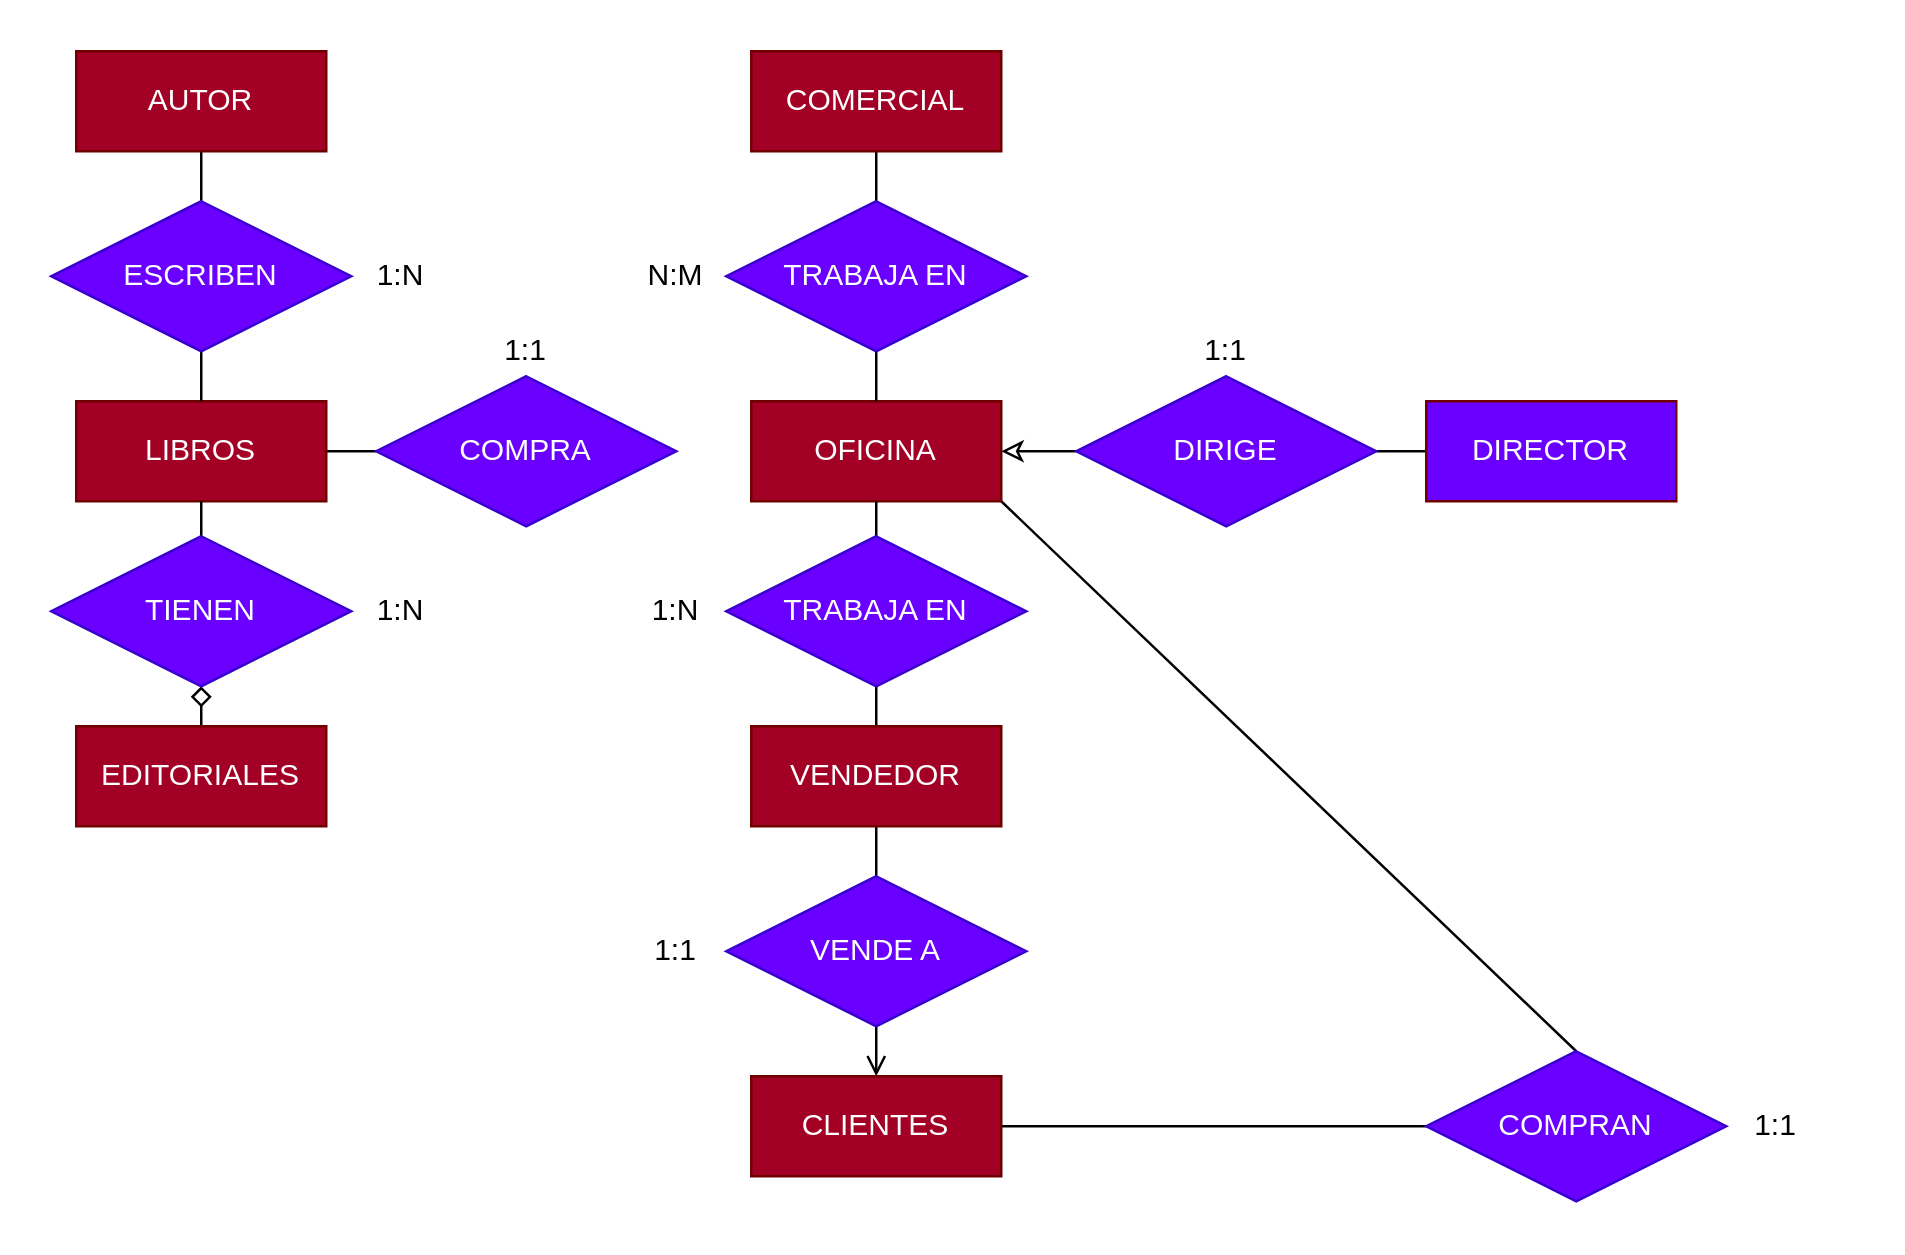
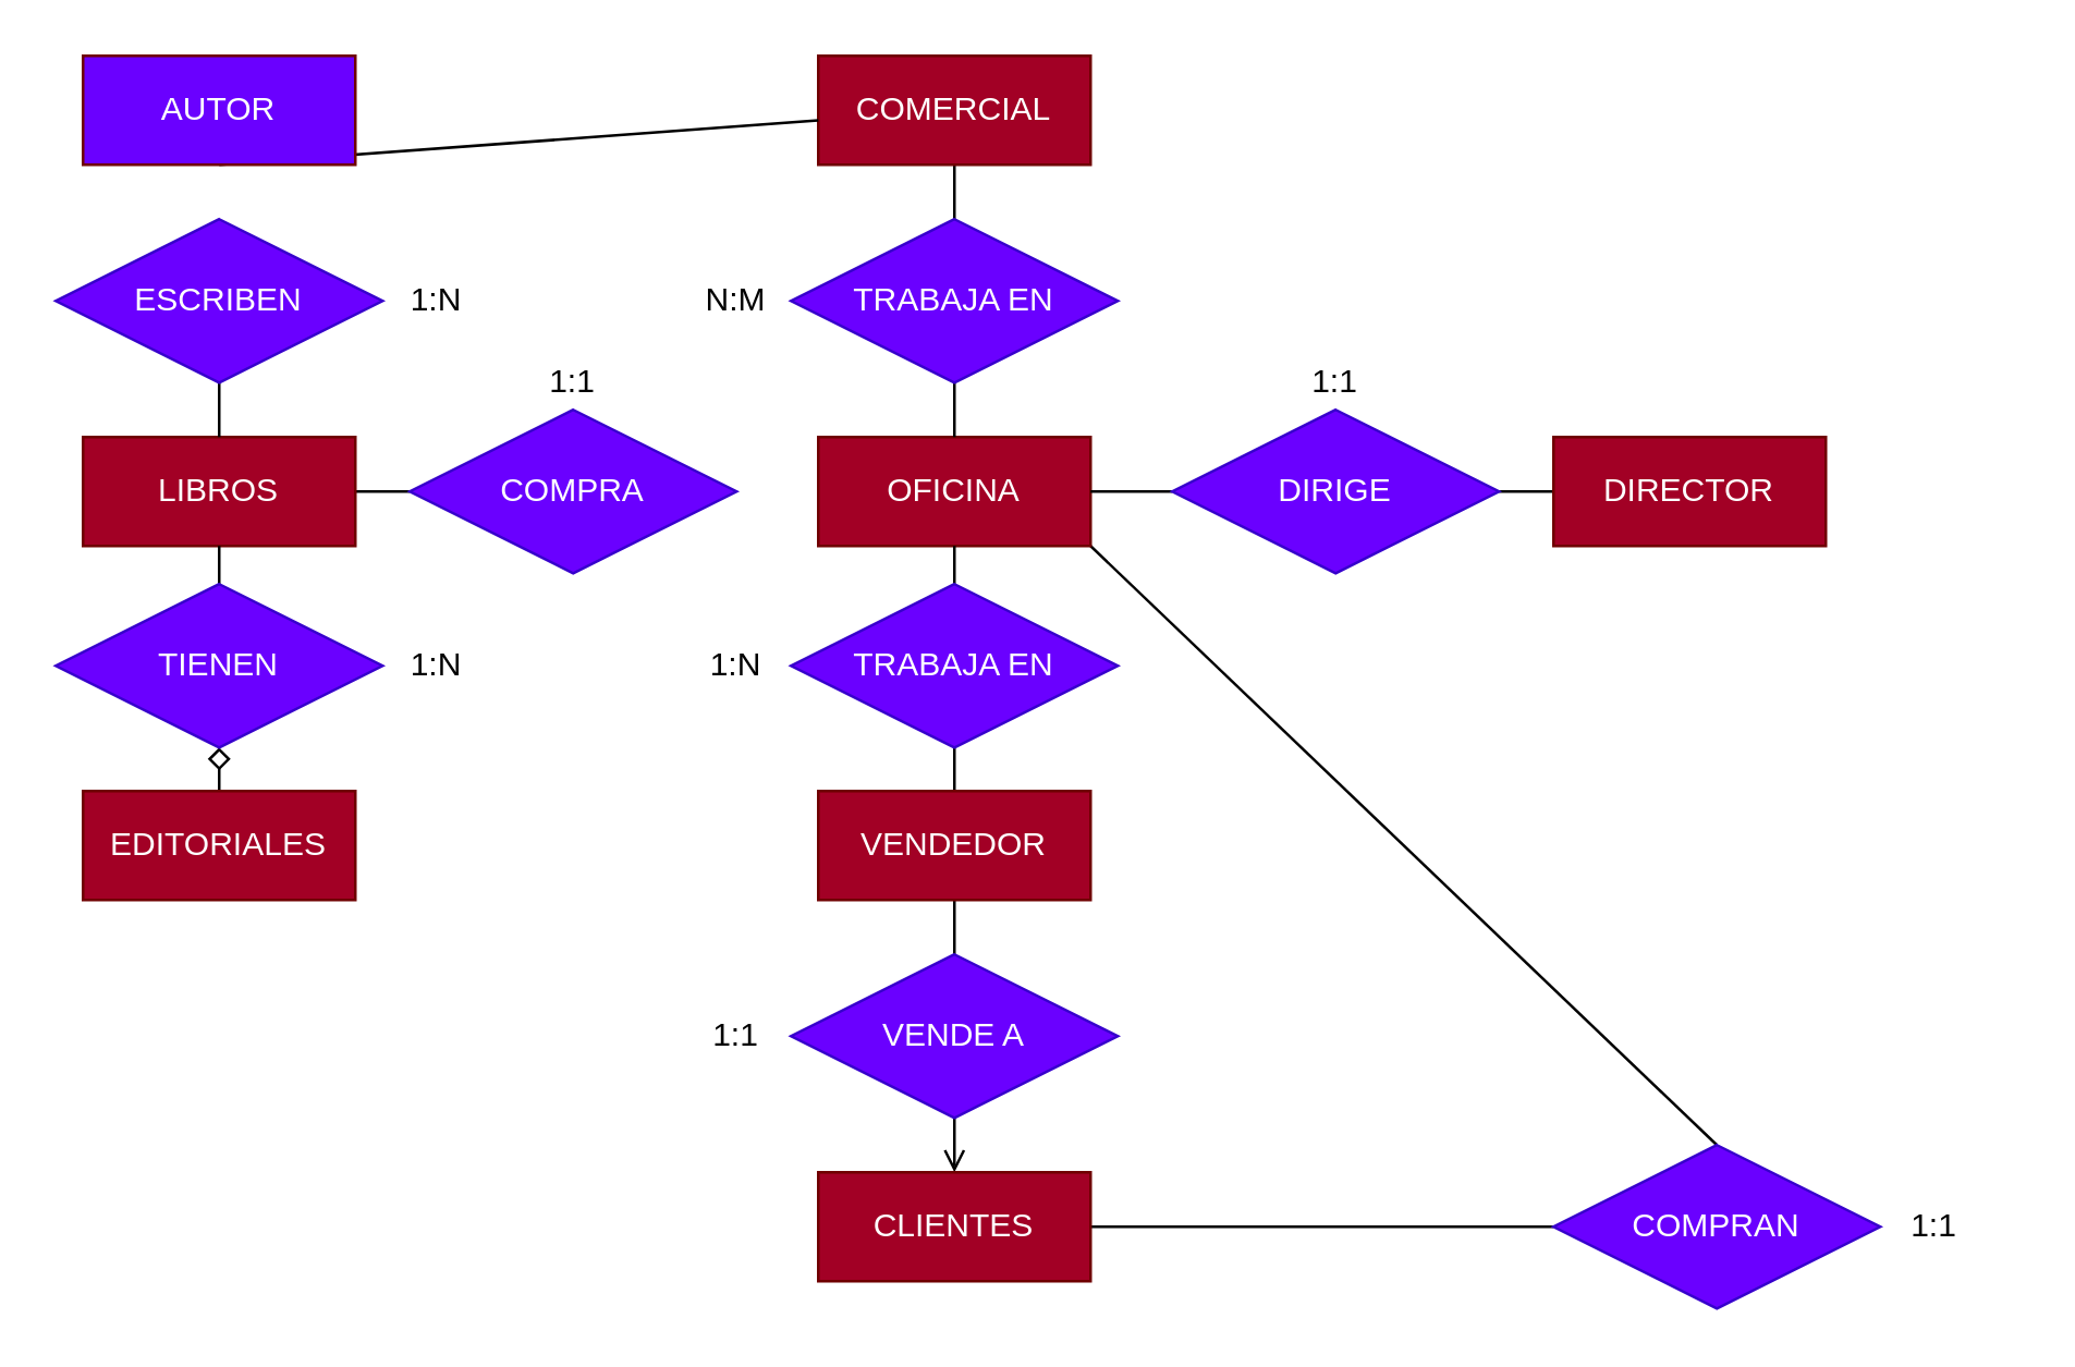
- <mxCell id="32" value="AUTOR" style="whiteSpace=wrap;html=1;align=center;fillColor=#a20025;fontColor=#ffffff;strokeColor=#6F0000;" vertex="1" parent="1"><mxGeometry x="30" y="20" width="100" height="40" as="geometry" /></mxCell>
+ <mxCell id="32" value="AUTOR" style="whiteSpace=wrap;html=1;align=center;fillColor=#6a00ff;fontColor=#ffffff;strokeColor=#6F0000;" vertex="1" parent="1"><mxGeometry x="30" y="20" width="100" height="40" as="geometry" /></mxCell>
- <mxCell id="31" style="edgeStyle=none;rounded=0;orthogonalLoop=1;jettySize=auto;html=1;exitX=0.5;exitY=1;exitDx=0;exitDy=0;entryX=0.5;entryY=0;entryDx=0;entryDy=0;endArrow=none;endFill=0;" edge="1" parent="1" source="32" target="34"><mxGeometry relative="1" as="geometry" /></mxCell>
+ <mxCell id="31" style="edgeStyle=none;rounded=0;orthogonalLoop=1;jettySize=auto;html=1;exitX=0.5;exitY=1;exitDx=0;exitDy=0;endArrow=none;endFill=0;" edge="1" parent="1" source="32" target="5"><mxGeometry relative="1" as="geometry" /></mxCell>
- <mxCell id="11" style="edgeStyle=orthogonalEdgeStyle;rounded=0;orthogonalLoop=1;jettySize=auto;html=1;exitX=0;exitY=0.5;exitDx=0;exitDy=0;entryX=1;entryY=0.5;entryDx=0;entryDy=0;endArrow=classic;endFill=0;" edge="1" parent="1" source="12" target="3"><mxGeometry relative="1" as="geometry" /></mxCell>
+ <mxCell id="11" style="edgeStyle=orthogonalEdgeStyle;rounded=0;orthogonalLoop=1;jettySize=auto;html=1;exitX=0;exitY=0.5;exitDx=0;exitDy=0;entryX=1;entryY=0.5;entryDx=0;entryDy=0;endArrow=none;endFill=0;" edge="1" parent="1" source="12" target="3"><mxGeometry relative="1" as="geometry" /></mxCell>
- <mxCell id="7" value="DIRECTOR" style="whiteSpace=wrap;html=1;align=center;fillColor=#6a00ff;fontColor=#ffffff;strokeColor=#6F0000;" vertex="1" parent="1"><mxGeometry x="570" y="160" width="100" height="40" as="geometry" /></mxCell>
+ <mxCell id="7" value="DIRECTOR" style="whiteSpace=wrap;html=1;align=center;fillColor=#a20025;fontColor=#ffffff;strokeColor=#6F0000;" vertex="1" parent="1"><mxGeometry x="570" y="160" width="100" height="40" as="geometry" /></mxCell>
